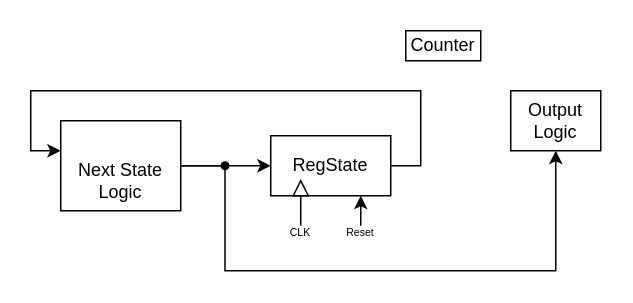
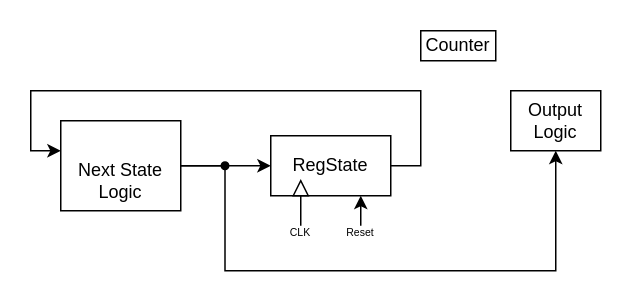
- <mxCell id="16" value="Counter" style="rounded=0;whiteSpace=wrap;html=1;" vertex="1" parent="1"><mxGeometry x="270" y="20" width="50" height="20" as="geometry" /></mxCell>
+ <mxCell id="16" value="Counter" style="rounded=0;whiteSpace=wrap;html=1;" vertex="1" parent="1"><mxGeometry x="280" y="20" width="50" height="20" as="geometry" /></mxCell>
